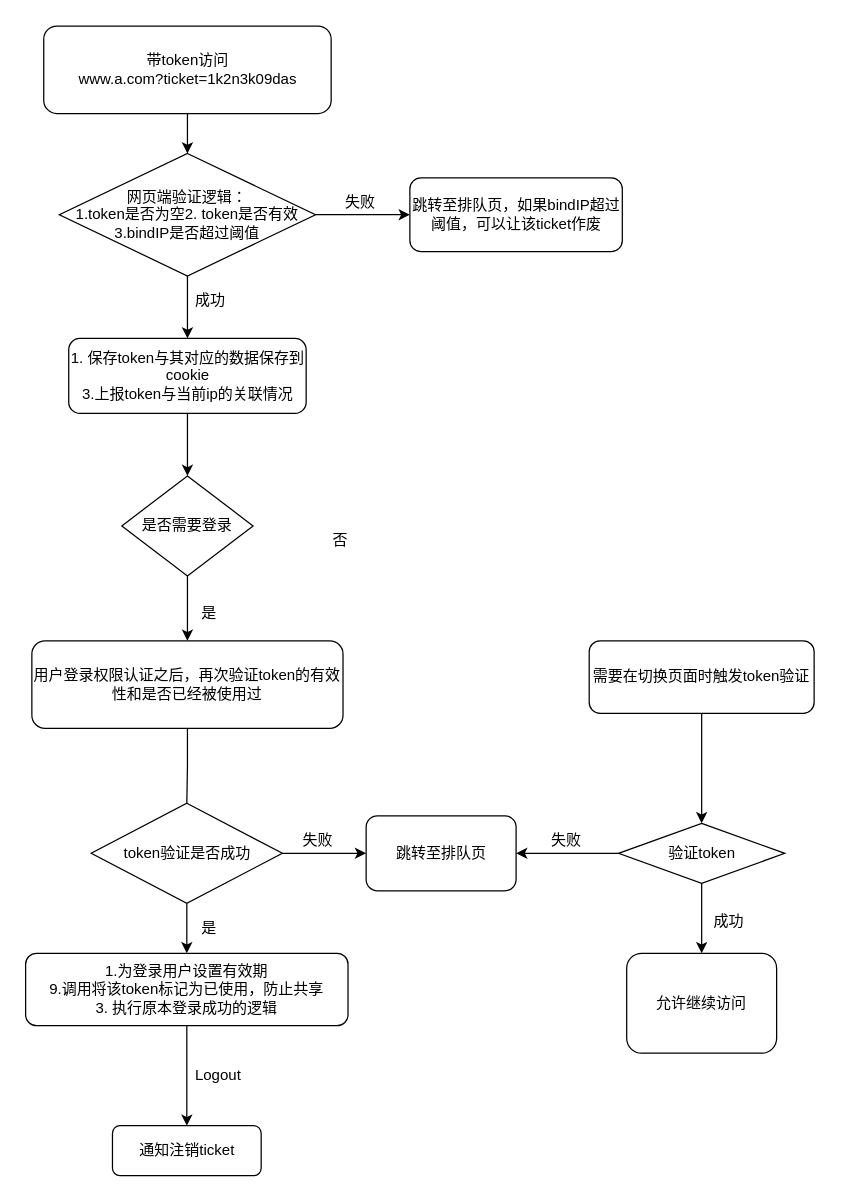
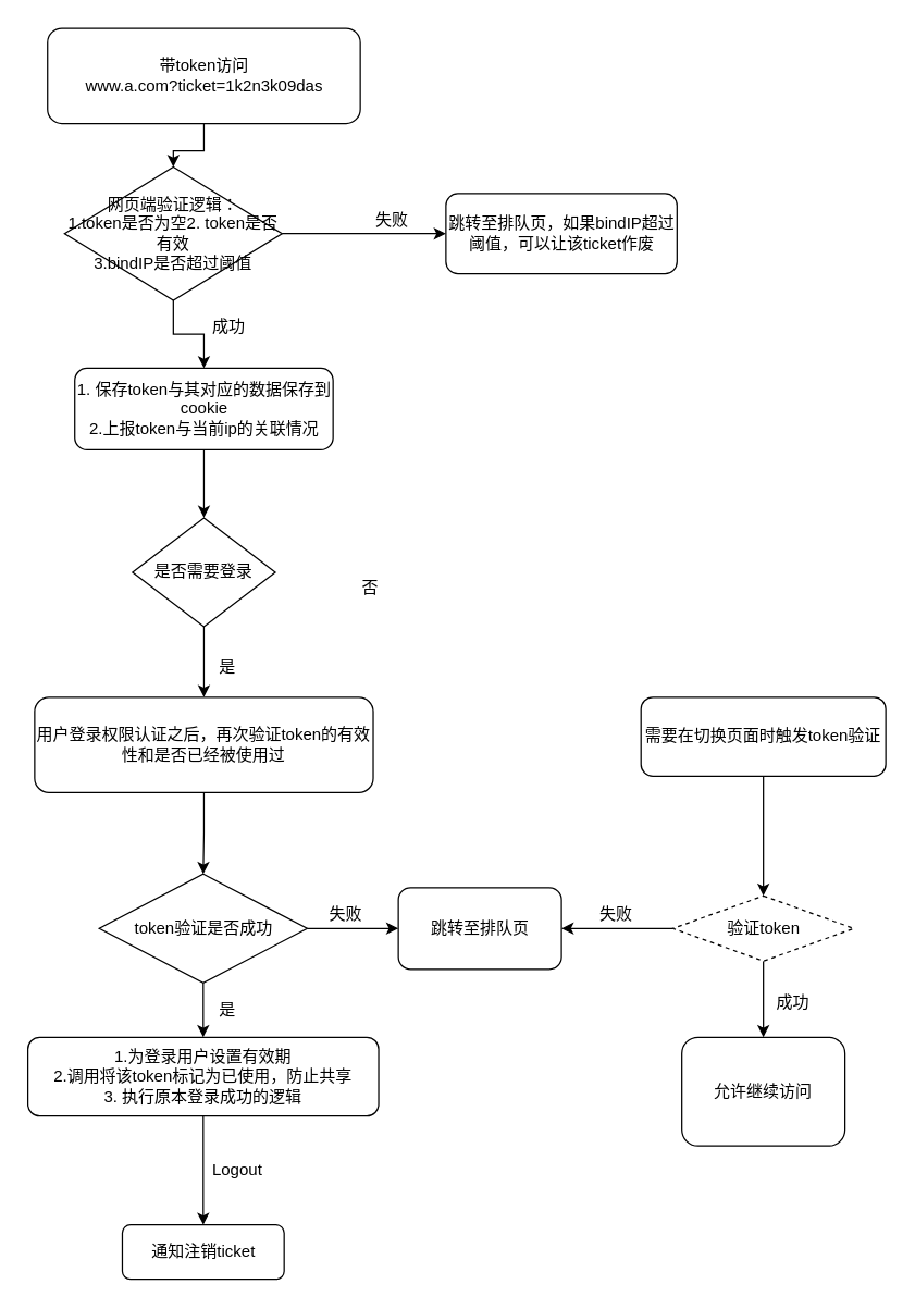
- <mxCell id="29" value="网页端验证逻辑：&lt;br&gt;1.token是否为空2. token是否有效&lt;br&gt;3.bindIP是否超过阈值" style="rhombus;whiteSpace=wrap;html=1;" parent="1" vertex="1"><mxGeometry x="47" y="122" width="205" height="98" as="geometry" /></mxCell>
+ <mxCell id="29" value="网页端验证逻辑：&lt;br&gt;1.token是否为空2. token是否有效&lt;br&gt;3.bindIP是否超过阈值" style="rhombus;whiteSpace=wrap;html=1;" parent="1" vertex="1"><mxGeometry x="47" y="122" width="160" height="98" as="geometry" /></mxCell>
- <mxCell id="5" value="1. 保存token与其对应的数据保存到cookie&lt;br&gt;3.上报token与当前ip的关联情况" style="rounded=1;whiteSpace=wrap;html=1;" parent="1" vertex="1"><mxGeometry x="54.5" y="270" width="190" height="60" as="geometry" /></mxCell>
+ <mxCell id="5" value="1. 保存token与其对应的数据保存到cookie&lt;br&gt;2.上报token与当前ip的关联情况" style="rounded=1;whiteSpace=wrap;html=1;" parent="1" vertex="1"><mxGeometry x="54.5" y="270" width="190" height="60" as="geometry" /></mxCell>
- <mxCell id="8" value="" style="edgeStyle=orthogonalEdgeStyle;rounded=0;orthogonalLoop=1;jettySize=auto;html=1;endArrow=none;" parent="1" source="9" target="16" edge="1"><mxGeometry relative="1" as="geometry" /></mxCell>
+ <mxCell id="8" value="" style="edgeStyle=orthogonalEdgeStyle;rounded=0;orthogonalLoop=1;jettySize=auto;html=1;" parent="1" source="9" target="16" edge="1"><mxGeometry relative="1" as="geometry" /></mxCell>
- <mxCell id="22" value="验证token" style="rhombus;whiteSpace=wrap;html=1;" parent="1" vertex="1"><mxGeometry x="494.5" y="658" width="133" height="48" as="geometry" /></mxCell>
+ <mxCell id="22" value="验证token" style="rhombus;whiteSpace=wrap;html=1;dashed=1;" parent="1" vertex="1"><mxGeometry x="494.5" y="658" width="133" height="48" as="geometry" /></mxCell>
- <mxCell id="18" value="1.为登录用户设置有效期&lt;br&gt;9.调用将该token标记为已使用，防止共享&lt;br&gt;3. 执行原本登录成功的逻辑" style="rounded=1;whiteSpace=wrap;html=1;" parent="1" vertex="1"><mxGeometry x="20" y="762" width="258" height="58" as="geometry" /></mxCell>
+ <mxCell id="18" value="1.为登录用户设置有效期&lt;br&gt;2.调用将该token标记为已使用，防止共享&lt;br&gt;3. 执行原本登录成功的逻辑" style="rounded=1;whiteSpace=wrap;html=1;" parent="1" vertex="1"><mxGeometry x="20" y="762" width="258" height="58" as="geometry" /></mxCell>
